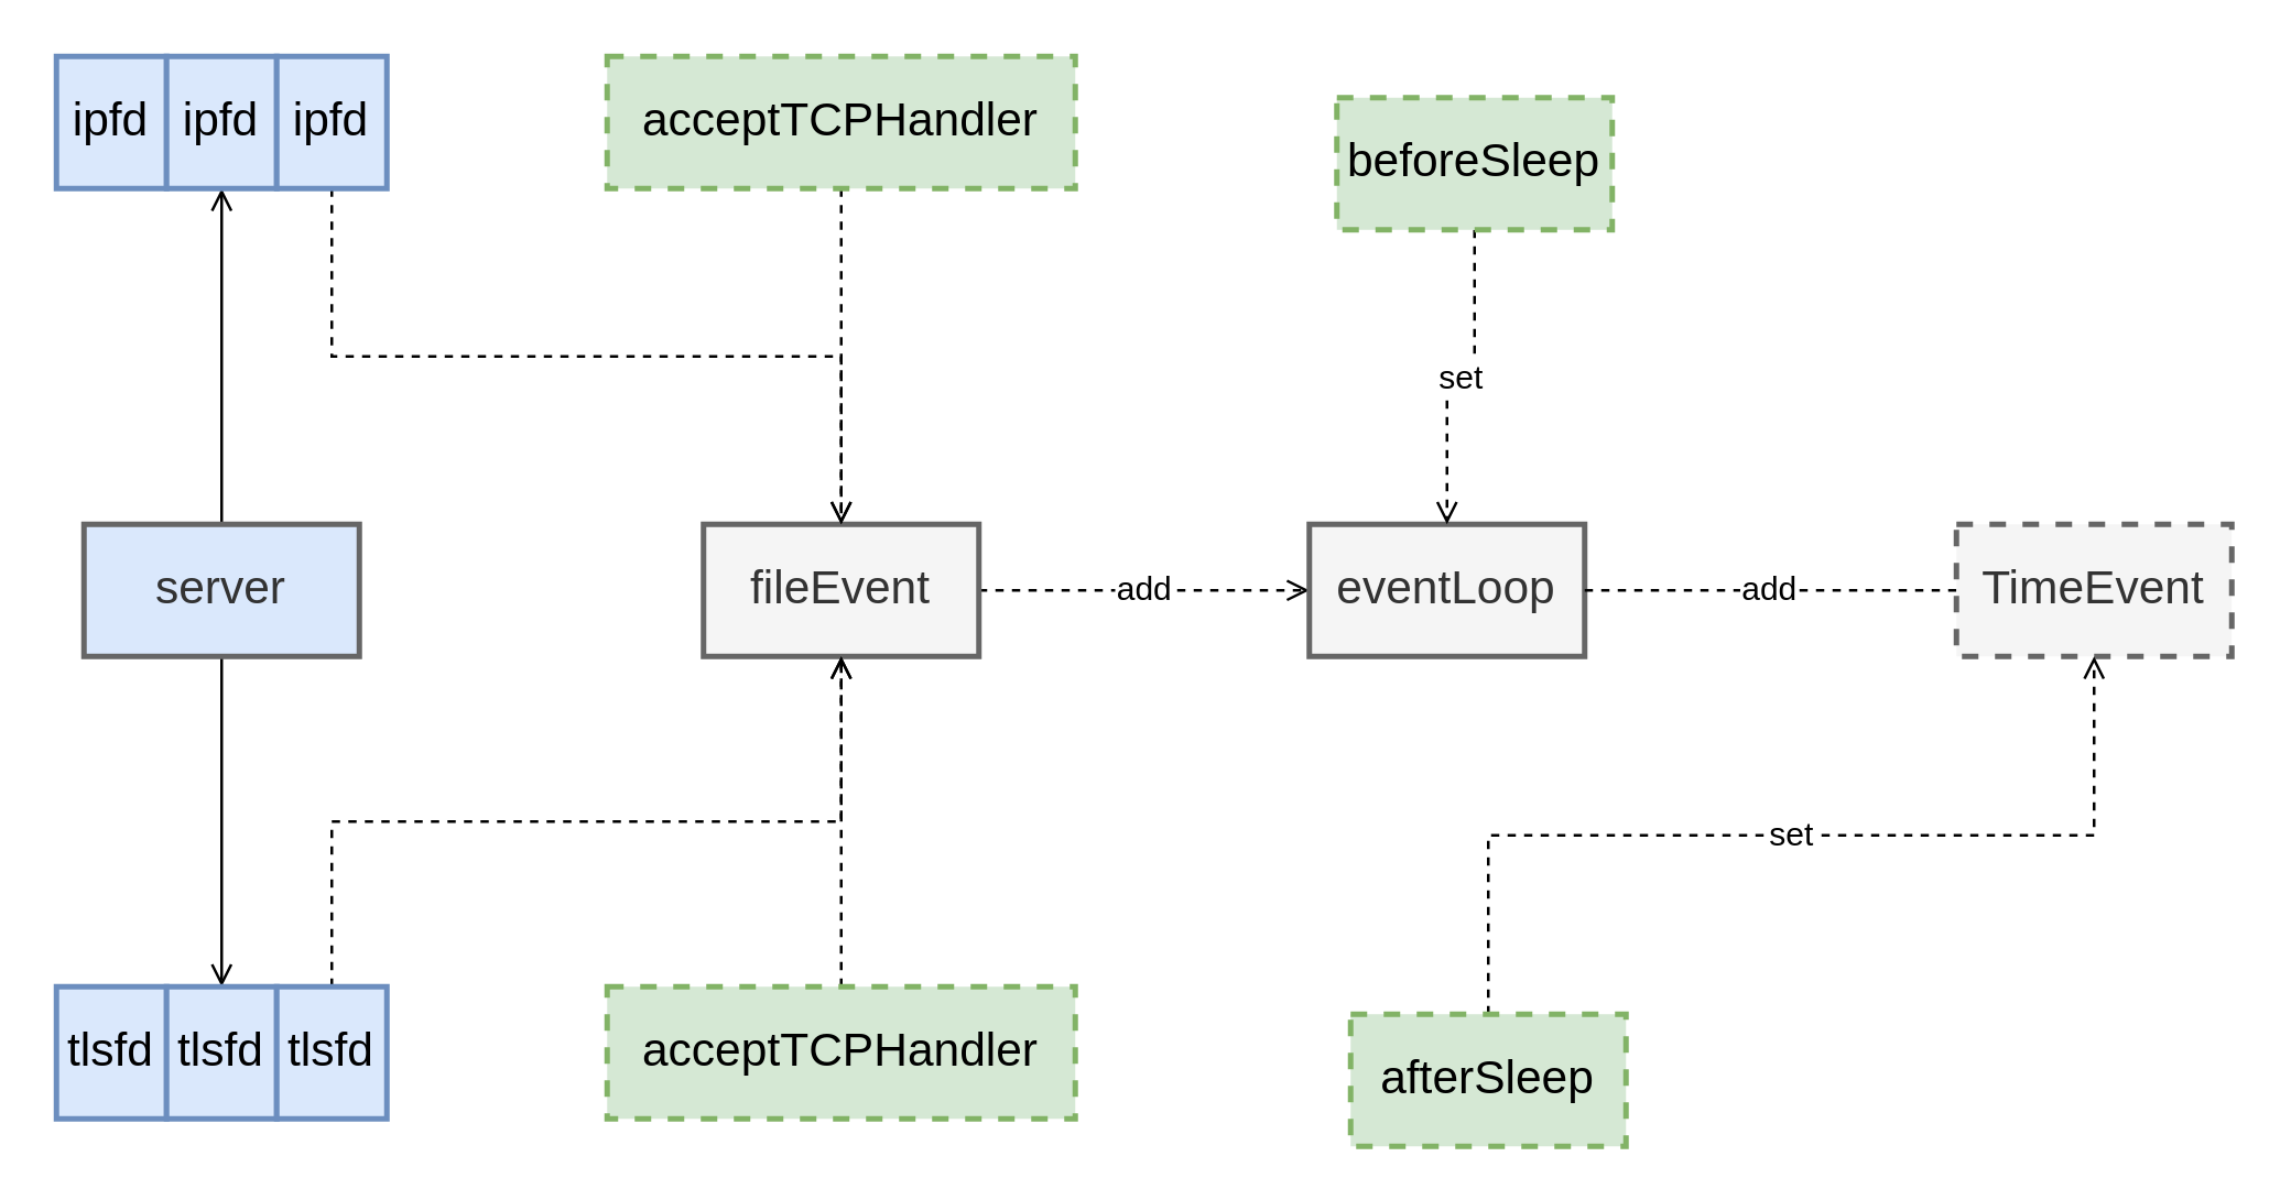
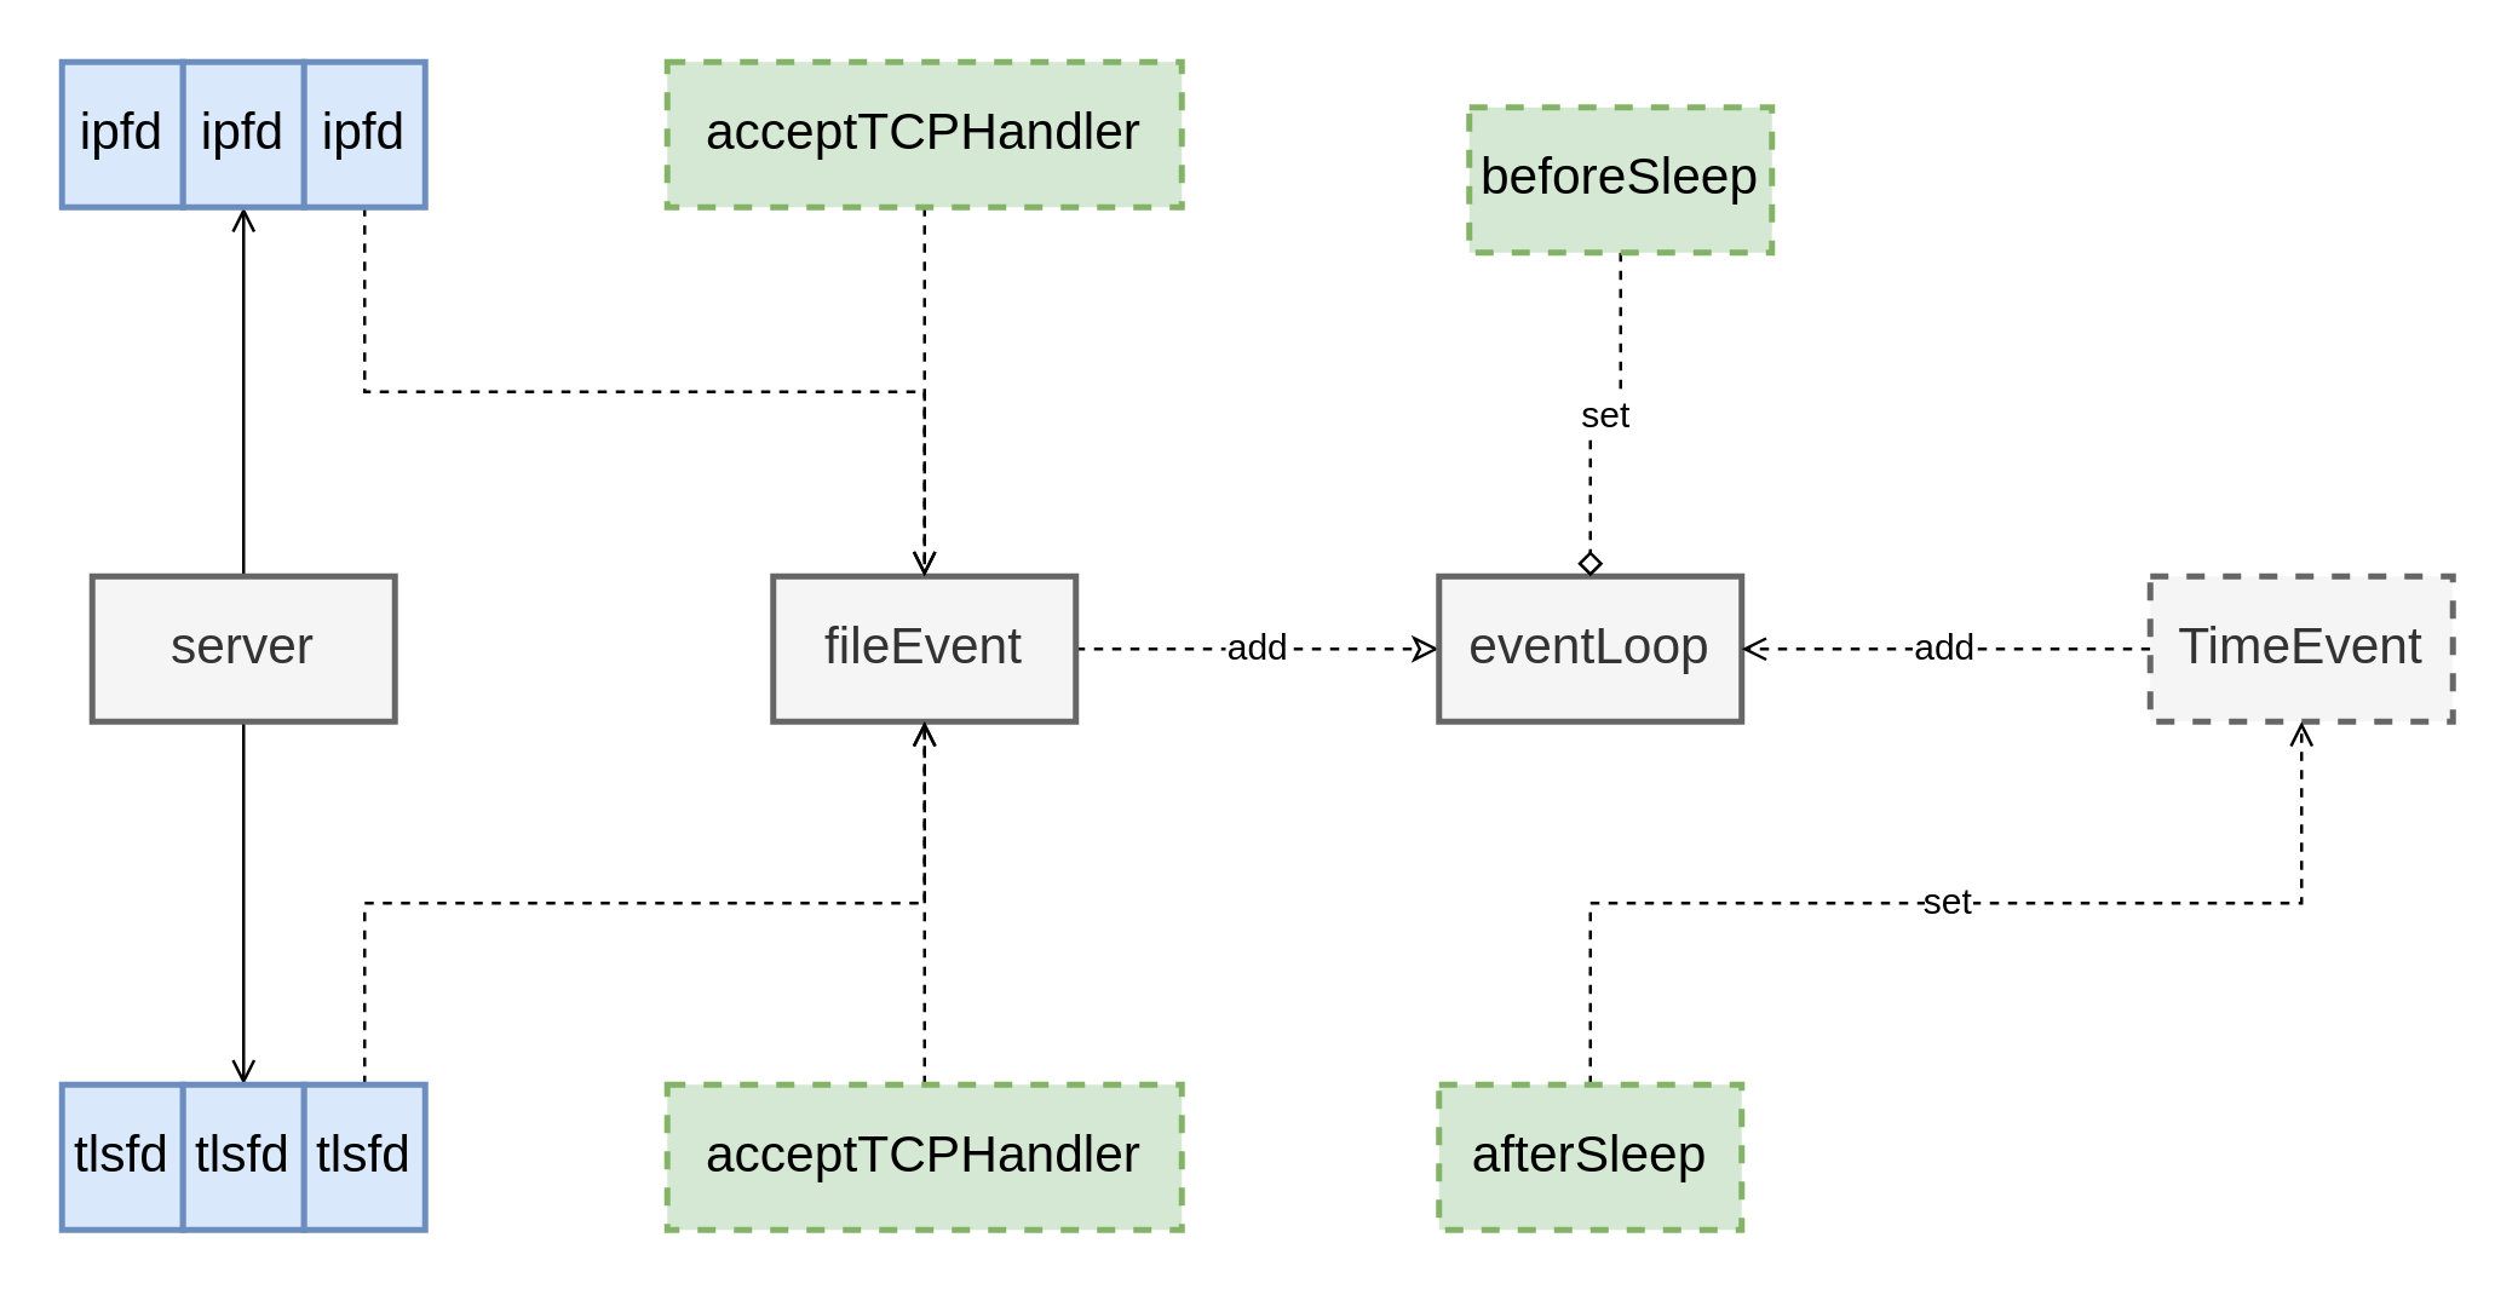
- <mxCell id="16" value="set" style="edgeStyle=orthogonalEdgeStyle;rounded=0;orthogonalLoop=1;jettySize=auto;html=1;exitX=0.5;exitY=1;exitDx=0;exitDy=0;entryX=0.5;entryY=0;entryDx=0;entryDy=0;dashed=1;fontSize=12;endArrow=open;endFill=0;" parent="1" source="17" target="10" edge="1"><mxGeometry relative="1" as="geometry" /></mxCell>
+ <mxCell id="16" value="set" style="edgeStyle=orthogonalEdgeStyle;rounded=0;orthogonalLoop=1;jettySize=auto;html=1;exitX=0.5;exitY=1;exitDx=0;exitDy=0;entryX=0.5;entryY=0;entryDx=0;entryDy=0;dashed=1;fontSize=12;endArrow=diamond;endFill=0;" parent="1" source="17" target="10" edge="1"><mxGeometry relative="1" as="geometry" /></mxCell>
- <mxCell id="4" value="server" style="rounded=0;whiteSpace=wrap;html=1;strokeWidth=2;fontSize=17;fillColor=#dae8fc;strokeColor=#666666;fontColor=#333333;" parent="1" vertex="1"><mxGeometry x="30" y="190" width="100" height="48" as="geometry" /></mxCell>
+ <mxCell id="4" value="server" style="rounded=0;whiteSpace=wrap;html=1;strokeWidth=2;fontSize=17;fillColor=#f5f5f5;strokeColor=#666666;fontColor=#333333;" parent="1" vertex="1"><mxGeometry x="30" y="190" width="100" height="48" as="geometry" /></mxCell>
- <mxCell id="6" value="add" style="edgeStyle=orthogonalEdgeStyle;rounded=0;orthogonalLoop=1;jettySize=auto;html=1;exitX=1;exitY=0.5;exitDx=0;exitDy=0;entryX=0;entryY=0.5;entryDx=0;entryDy=0;fontSize=12;dashed=1;endArrow=open;endFill=0;" parent="1" source="7" target="10" edge="1"><mxGeometry relative="1" as="geometry" /></mxCell>
+ <mxCell id="6" value="add" style="edgeStyle=orthogonalEdgeStyle;rounded=0;orthogonalLoop=1;jettySize=auto;html=1;exitX=1;exitY=0.5;exitDx=0;exitDy=0;entryX=0;entryY=0.5;entryDx=0;entryDy=0;fontSize=12;dashed=1;endArrow=classic;endFill=0;" parent="1" source="7" target="10" edge="1"><mxGeometry relative="1" as="geometry" /></mxCell>
- <mxCell id="14" value="add" style="edgeStyle=orthogonalEdgeStyle;rounded=0;orthogonalLoop=1;jettySize=auto;html=1;exitX=0;exitY=0.5;exitDx=0;exitDy=0;entryX=1;entryY=0.5;entryDx=0;entryDy=0;endArrow=none;endFill=0;fontSize=12;dashed=1;" parent="1" source="15" target="10" edge="1"><mxGeometry relative="1" as="geometry" /></mxCell>
+ <mxCell id="14" value="add" style="edgeStyle=orthogonalEdgeStyle;rounded=0;orthogonalLoop=1;jettySize=auto;html=1;exitX=0;exitY=0.5;exitDx=0;exitDy=0;entryX=1;entryY=0.5;entryDx=0;entryDy=0;endArrow=open;endFill=0;fontSize=12;dashed=1;" parent="1" source="15" target="10" edge="1"><mxGeometry relative="1" as="geometry" /></mxCell>
- <mxCell id="19" value="afterSleep" style="rounded=0;whiteSpace=wrap;html=1;strokeWidth=2;fontSize=17;dashed=1;fillColor=#d5e8d4;strokeColor=#82b366;" parent="1" vertex="1"><mxGeometry x="490" y="368" width="100" height="48" as="geometry" /></mxCell>
+ <mxCell id="19" value="afterSleep" style="rounded=0;whiteSpace=wrap;html=1;strokeWidth=2;fontSize=17;dashed=1;fillColor=#d5e8d4;strokeColor=#82b366;" parent="1" vertex="1"><mxGeometry x="475" y="358" width="100" height="48" as="geometry" /></mxCell>
